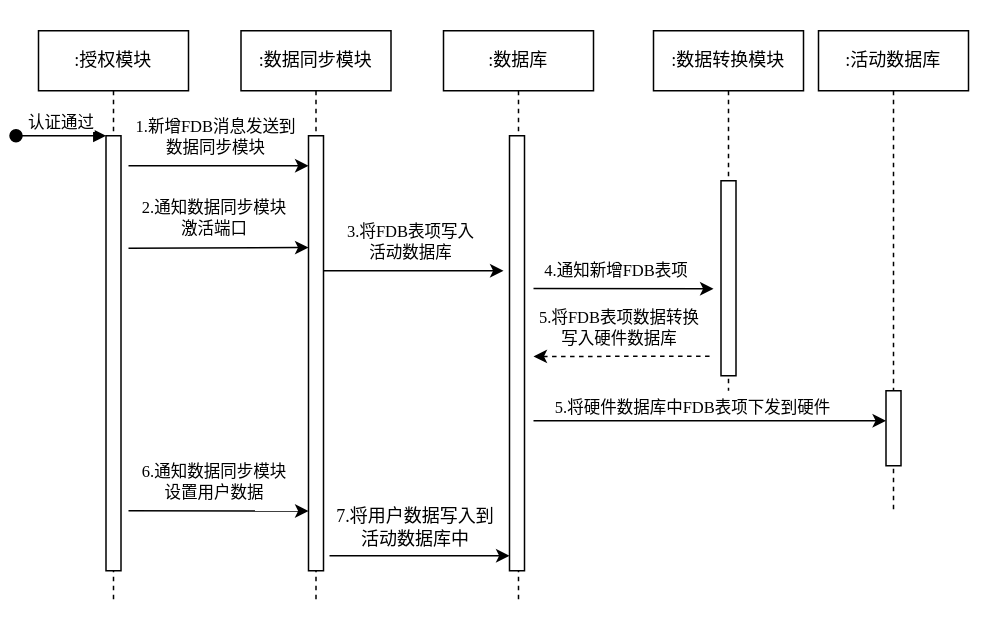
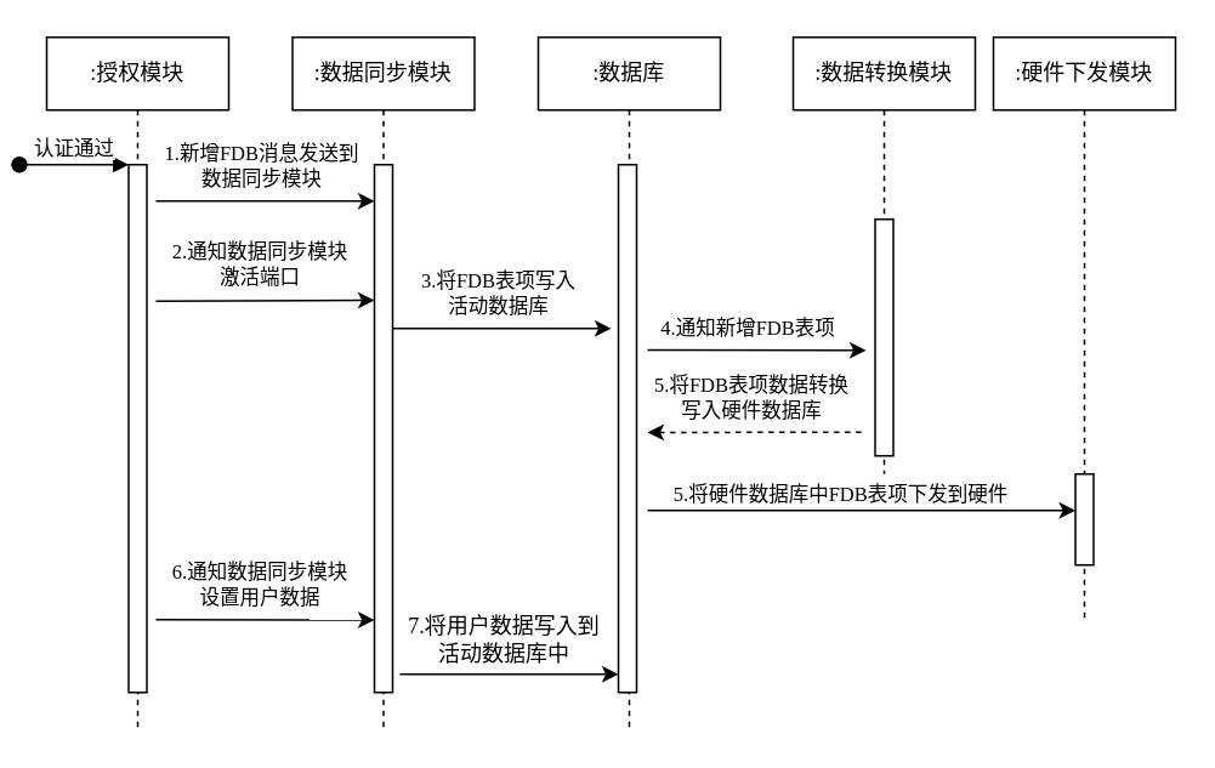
- <mxCell id="11" value=":活动数据库" style="shape=umlLifeline;perimeter=lifelinePerimeter;whiteSpace=wrap;html=1;container=0;dropTarget=0;collapsible=0;recursiveResize=0;outlineConnect=0;portConstraint=eastwest;newEdgeStyle={&quot;edgeStyle&quot;:&quot;elbowEdgeStyle&quot;,&quot;elbow&quot;:&quot;vertical&quot;,&quot;curved&quot;:0,&quot;rounded&quot;:0};fontFamily=宋体;fontStyle=0" parent="1" vertex="1"><mxGeometry x="540" y="20" width="100" height="320" as="geometry" /></mxCell>
+ <mxCell id="11" value=":硬件下发模块" style="shape=umlLifeline;perimeter=lifelinePerimeter;whiteSpace=wrap;html=1;container=0;dropTarget=0;collapsible=0;recursiveResize=0;outlineConnect=0;portConstraint=eastwest;newEdgeStyle={&quot;edgeStyle&quot;:&quot;elbowEdgeStyle&quot;,&quot;elbow&quot;:&quot;vertical&quot;,&quot;curved&quot;:0,&quot;rounded&quot;:0};fontFamily=宋体;fontStyle=0" parent="1" vertex="1"><mxGeometry x="540" y="20" width="100" height="320" as="geometry" /></mxCell>
